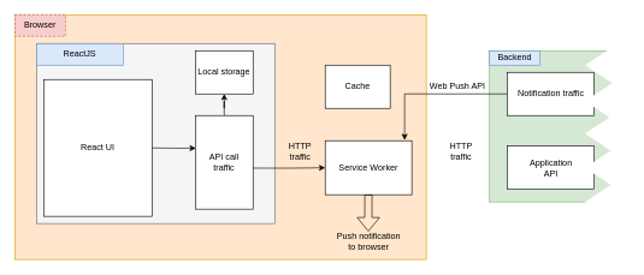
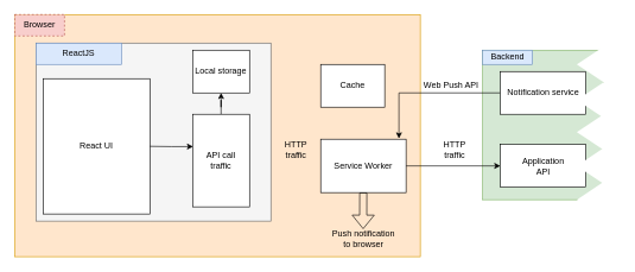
- <mxCell id="19" value="Notification traffic" style="rounded=0;whiteSpace=wrap;html=1;" vertex="1" parent="1"><mxGeometry x="702.52" y="100" width="120" height="60" as="geometry" /></mxCell>
+ <mxCell id="19" value="Notification service" style="rounded=0;whiteSpace=wrap;html=1;" vertex="1" parent="1"><mxGeometry x="702.52" y="100" width="120" height="60" as="geometry" /></mxCell>
- <mxCell id="9" style="edgeStyle=orthogonalEdgeStyle;rounded=0;orthogonalLoop=1;jettySize=auto;html=1;startArrow=none;startFill=0;endArrow=classic;endFill=1;entryX=0;entryY=0.5;entryDx=0;entryDy=0;exitX=0.995;exitY=0.562;exitDx=0;exitDy=0;exitPerimeter=0;" edge="1" parent="1" source="10" target="3"><mxGeometry relative="1" as="geometry" /></mxCell>
+ <mxCell id="17" style="edgeStyle=orthogonalEdgeStyle;rounded=0;orthogonalLoop=1;jettySize=auto;html=1;startArrow=none;startFill=0;endArrow=classic;endFill=1;" edge="1" parent="1" source="3" target="16"><mxGeometry relative="1" as="geometry"><mxPoint x="597.52" y="232.5" as="sourcePoint" /></mxGeometry></mxCell>
